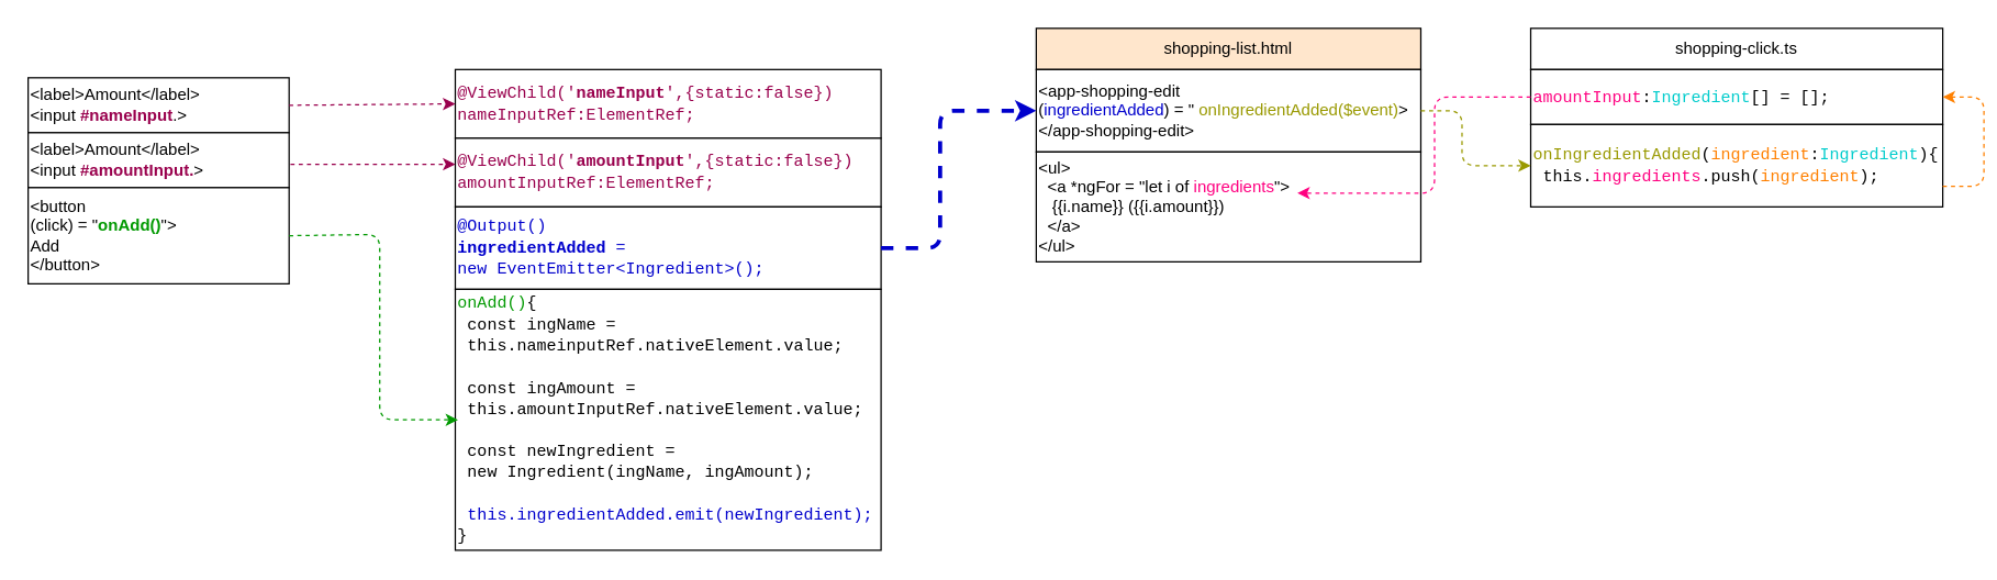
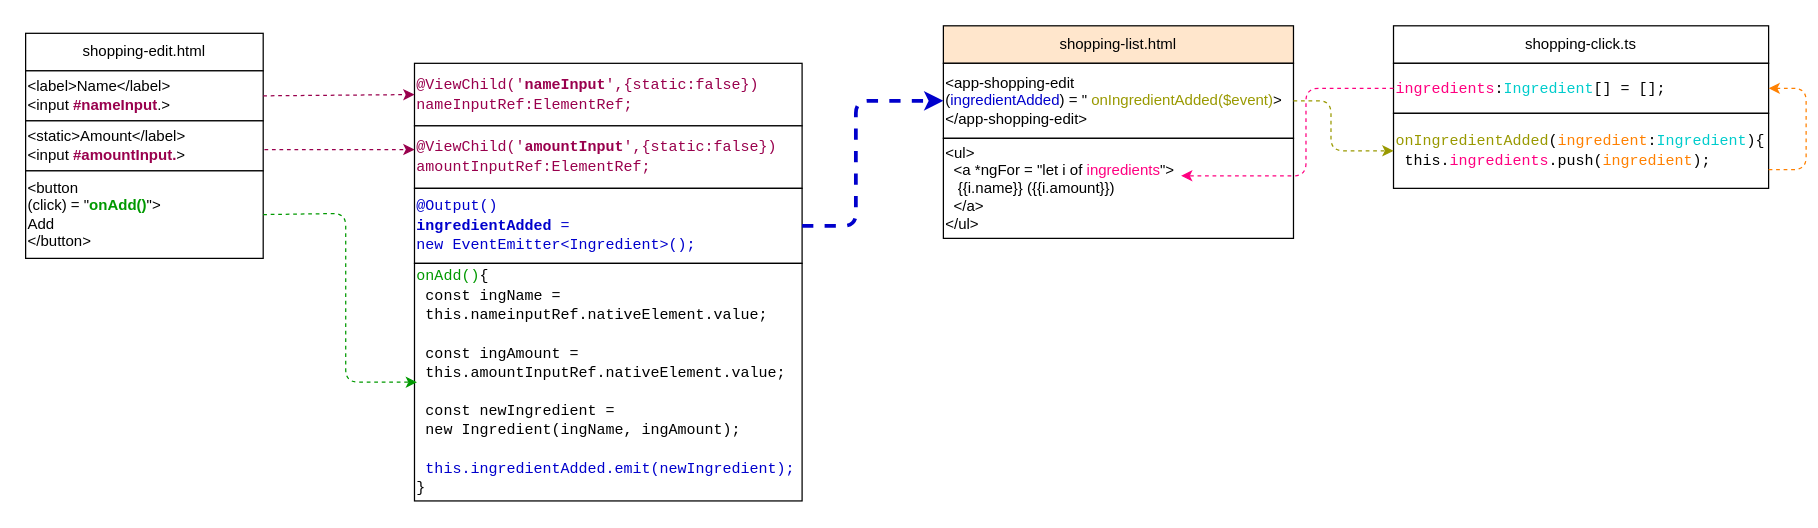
+ <mxCell id="3" value="shopping-edit.html" style="rounded=0;whiteSpace=wrap;html=1;" vertex="1" parent="2"><mxGeometry width="190" height="30" as="geometry" /></mxCell>
- <mxCell id="21" value="&lt;font face=&quot;Courier New&quot;&gt;&lt;font color=&quot;#ff0080&quot;&gt;amountInput&lt;/font&gt;:&lt;font color=&quot;#00cccc&quot;&gt;Ingredient&lt;/font&gt;[] = [];&lt;/font&gt;" style="rounded=0;whiteSpace=wrap;html=1;align=left;" vertex="1" parent="19"><mxGeometry y="30" width="300" height="40" as="geometry" /></mxCell>
+ <mxCell id="21" value="&lt;font face=&quot;Courier New&quot;&gt;&lt;font color=&quot;#ff0080&quot;&gt;ingredients&lt;/font&gt;:&lt;font color=&quot;#00cccc&quot;&gt;Ingredient&lt;/font&gt;[] = [];&lt;/font&gt;" style="rounded=0;whiteSpace=wrap;html=1;align=left;" vertex="1" parent="19"><mxGeometry y="30" width="300" height="40" as="geometry" /></mxCell>
- <mxCell id="4" value="&amp;lt;label&amp;gt;Amount&amp;lt;/label&amp;gt;&lt;br&gt;&amp;lt;input &lt;font color=&quot;#99004d&quot;&gt;&lt;b&gt;#nameInput&lt;/b&gt;&lt;/font&gt;.&amp;gt;&amp;nbsp;" style="rounded=0;whiteSpace=wrap;html=1;align=left;" vertex="1" parent="2"><mxGeometry y="30" width="190" height="40" as="geometry" /></mxCell>
+ <mxCell id="4" value="&amp;lt;label&amp;gt;Name&amp;lt;/label&amp;gt;&lt;br&gt;&amp;lt;input &lt;font color=&quot;#99004d&quot;&gt;&lt;b&gt;#nameInput&lt;/b&gt;&lt;/font&gt;.&amp;gt;&amp;nbsp;" style="rounded=0;whiteSpace=wrap;html=1;align=left;" vertex="1" parent="2"><mxGeometry y="30" width="190" height="40" as="geometry" /></mxCell>
- <mxCell id="5" value="&amp;lt;label&amp;gt;Amount&amp;lt;/label&amp;gt;&lt;br&gt;&amp;lt;input &lt;b&gt;&lt;font color=&quot;#99004d&quot;&gt;#amountInput.&lt;/font&gt;&lt;/b&gt;&amp;gt;&amp;nbsp;" style="rounded=0;whiteSpace=wrap;html=1;align=left;" vertex="1" parent="2"><mxGeometry y="70" width="190" height="40" as="geometry" /></mxCell>
+ <mxCell id="5" value="&amp;lt;static&amp;gt;Amount&amp;lt;/label&amp;gt;&lt;br&gt;&amp;lt;input &lt;b&gt;&lt;font color=&quot;#99004d&quot;&gt;#amountInput.&lt;/font&gt;&lt;/b&gt;&amp;gt;&amp;nbsp;" style="rounded=0;whiteSpace=wrap;html=1;align=left;" vertex="1" parent="2"><mxGeometry y="70" width="190" height="40" as="geometry" /></mxCell>
